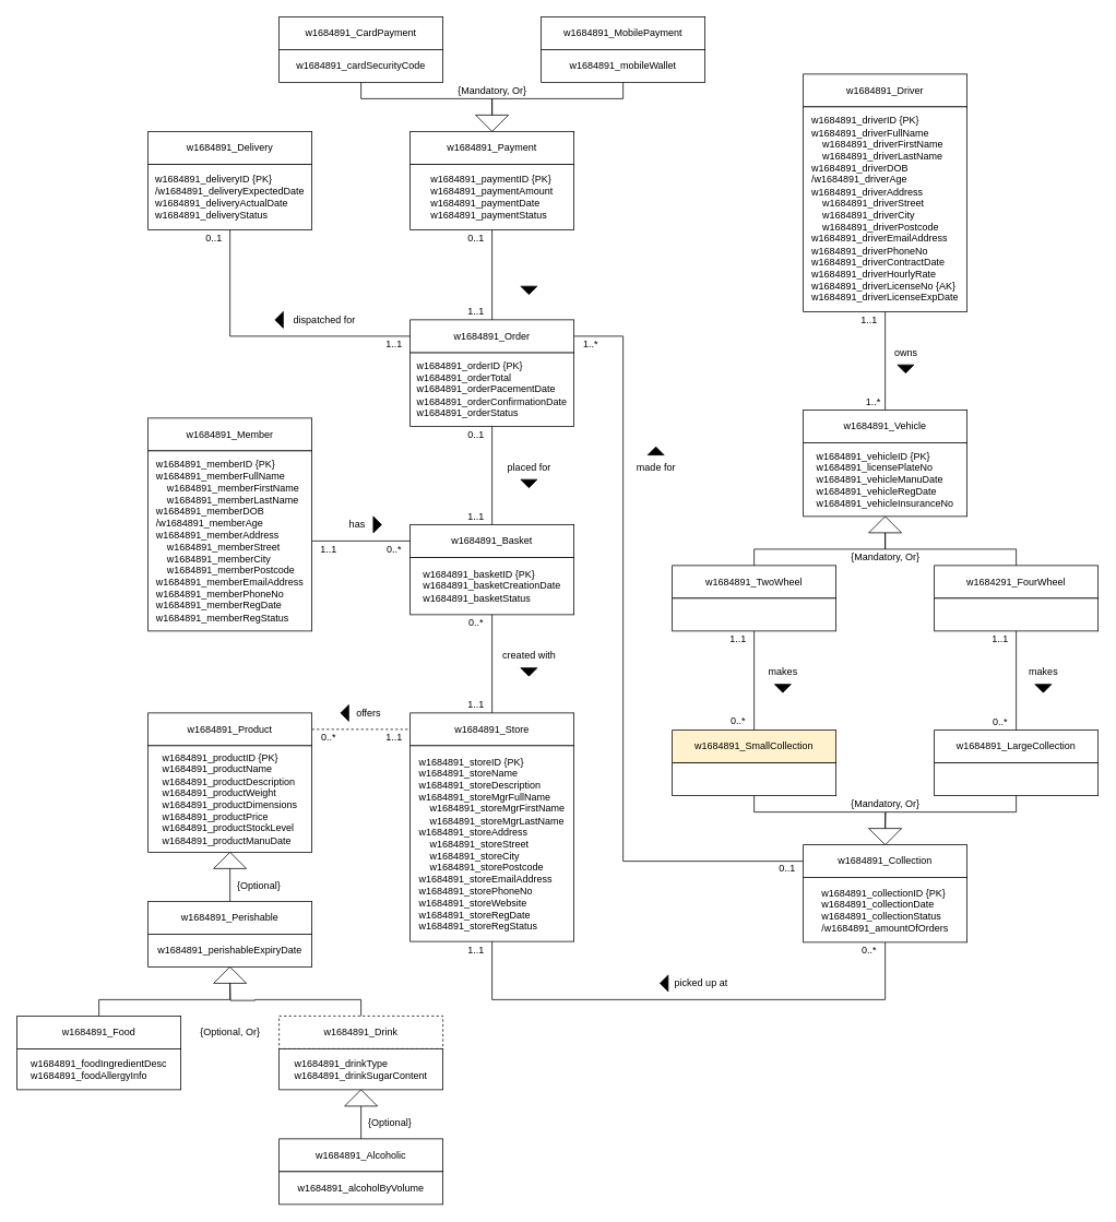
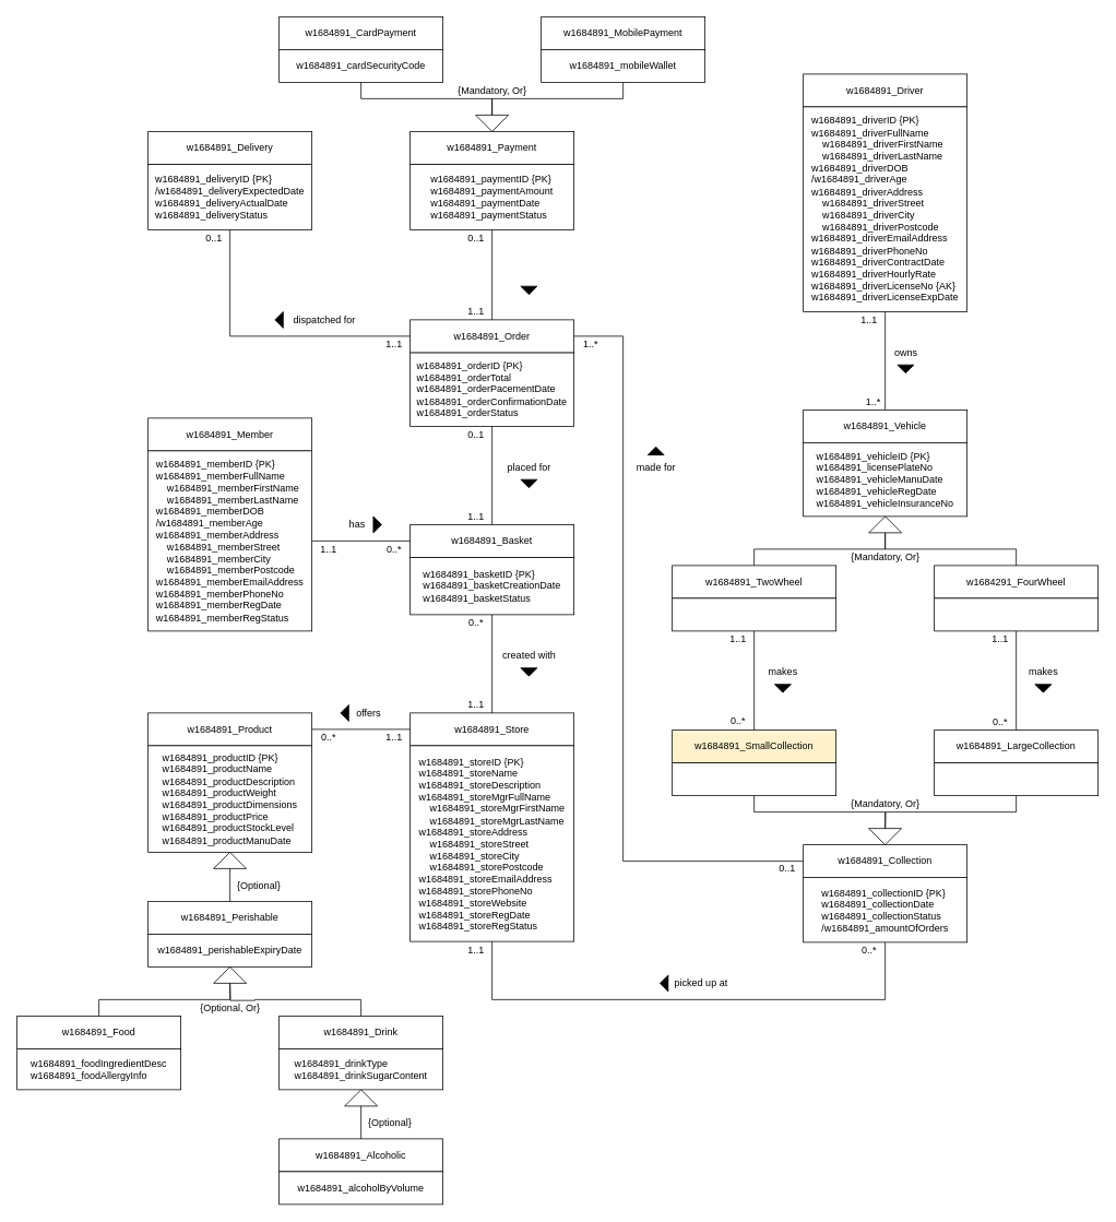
- <mxCell id="62" style="edgeStyle=orthogonalEdgeStyle;rounded=0;orthogonalLoop=1;jettySize=auto;html=1;exitX=1;exitY=0.5;exitDx=0;exitDy=0;endArrow=none;endFill=0;dashed=1;" edge="1" parent="1" source="33" target="9"><mxGeometry relative="1" as="geometry" /></mxCell>
+ <mxCell id="62" style="edgeStyle=orthogonalEdgeStyle;rounded=0;orthogonalLoop=1;jettySize=auto;html=1;exitX=1;exitY=0.5;exitDx=0;exitDy=0;endArrow=none;endFill=0;" edge="1" parent="1" source="33" target="9"><mxGeometry relative="1" as="geometry" /></mxCell>
- <mxCell id="30" value="{Optional, Or}" style="text;html=1;align=center;verticalAlign=middle;resizable=0;points=[];autosize=1;" vertex="1" parent="1"><mxGeometry x="235" y="1250" width="90" height="20" as="geometry" /></mxCell>
+ <mxCell id="30" value="{Optional, Or}" style="text;html=1;align=center;verticalAlign=middle;resizable=0;points=[];autosize=1;" vertex="1" parent="1"><mxGeometry x="235" y="1220" width="90" height="20" as="geometry" /></mxCell>
- <mxCell id="18" value="w1684891_Drink" style="whiteSpace=wrap;html=1;dashed=1;" vertex="1" parent="17"><mxGeometry width="200.0" height="40" as="geometry" /></mxCell>
+ <mxCell id="18" value="w1684891_Drink" style="whiteSpace=wrap;html=1;" vertex="1" parent="17"><mxGeometry width="200.0" height="40" as="geometry" /></mxCell>
